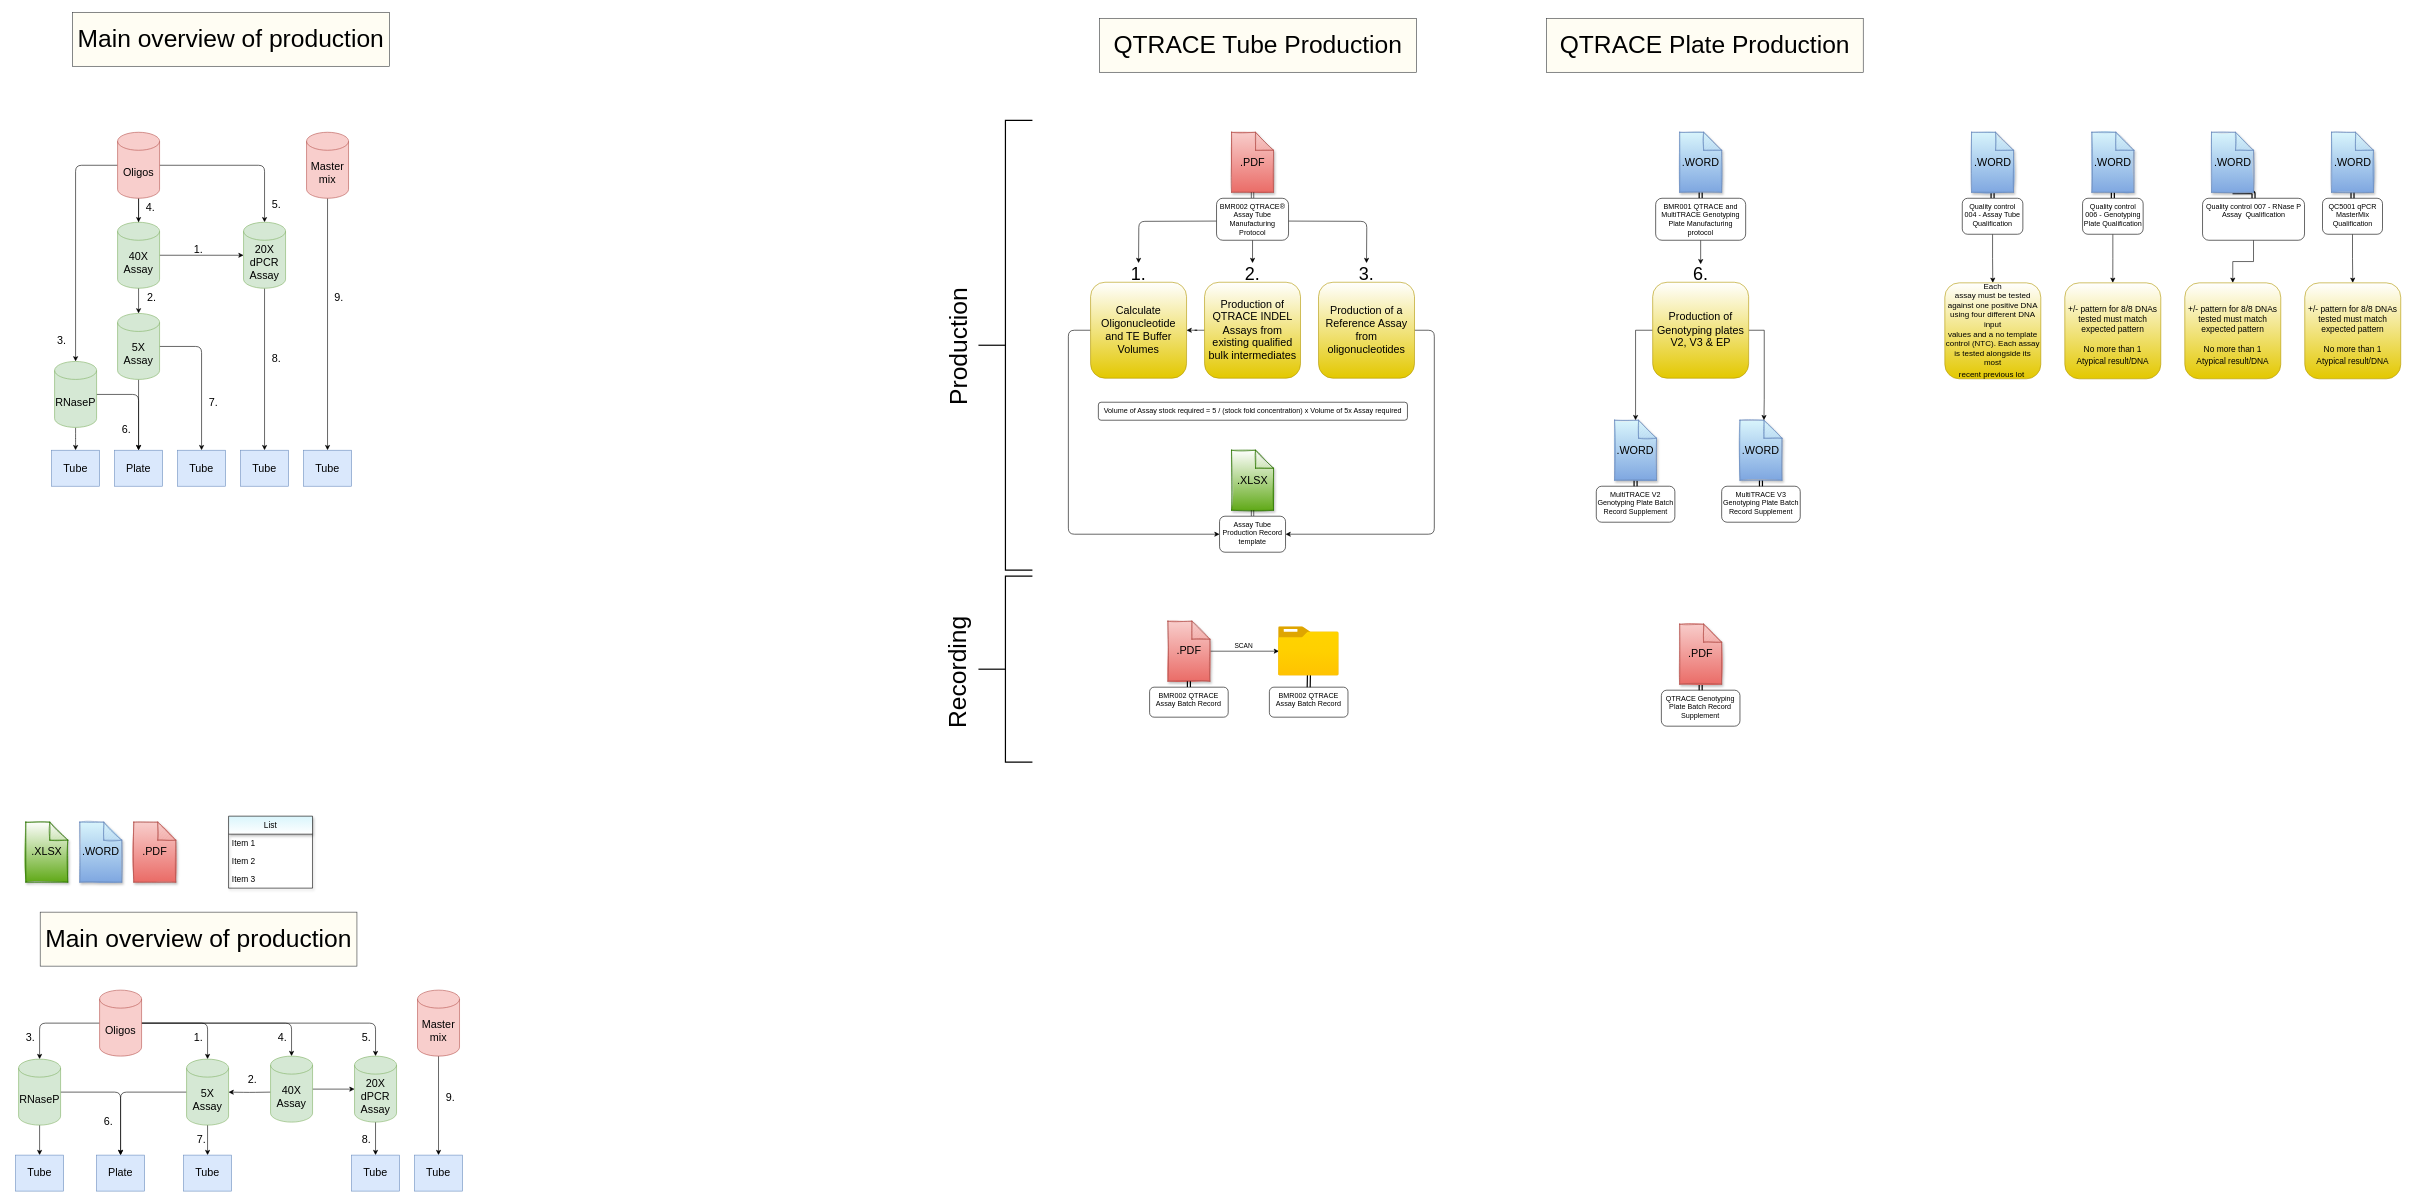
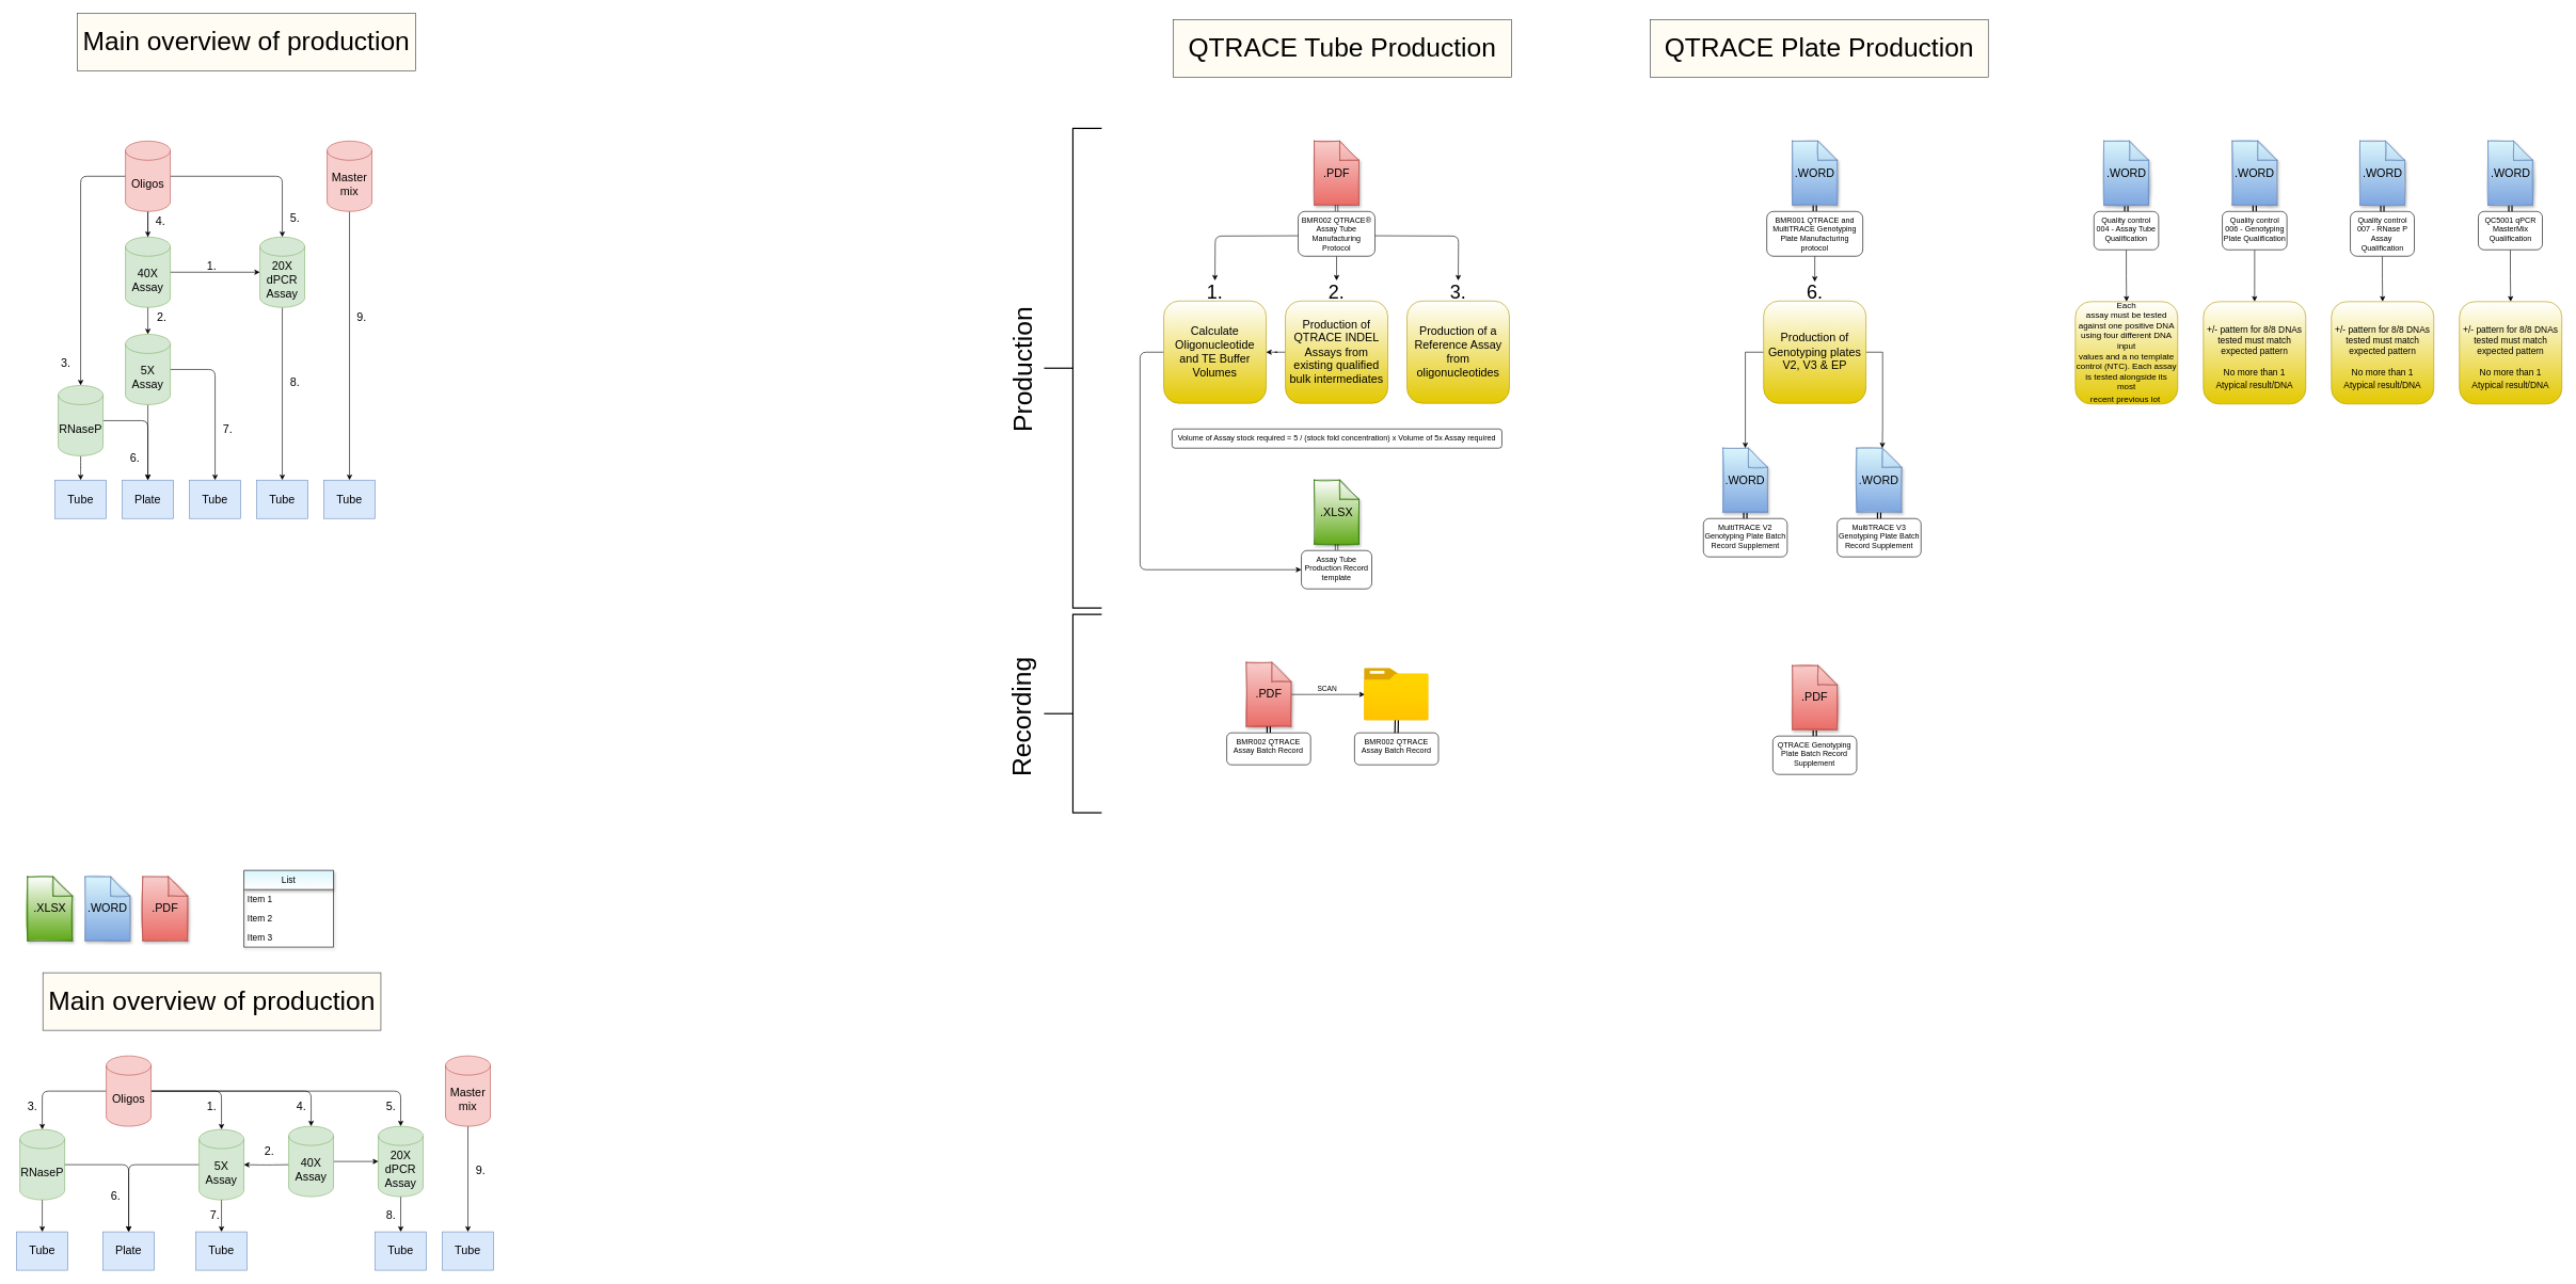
- <mxCell id="67" value="&lt;span style=&quot;text-align: left;&quot;&gt;&lt;font style=&quot;font-size: 12px;&quot;&gt;Quality control 007 - RNase P Assay&amp;nbsp; Qualification&lt;/font&gt;&lt;/span&gt;" style="text;whiteSpace=wrap;html=1;align=center;strokeColor=default;rounded=1;glass=0;shadow=0;sketch=0;fillColor=default;" parent="1" vertex="1"><mxGeometry x="3670.5" y="330" width="170" height="70" as="geometry" /></mxCell>
+ <mxCell id="67" value="&lt;span style=&quot;text-align: left;&quot;&gt;&lt;font style=&quot;font-size: 12px;&quot;&gt;Quality control 007 - RNase P Assay&amp;nbsp; Qualification&lt;/font&gt;&lt;/span&gt;" style="text;whiteSpace=wrap;html=1;align=center;strokeColor=default;rounded=1;glass=0;shadow=0;sketch=0;fillColor=default;" parent="1" vertex="1"><mxGeometry x="3670.5" y="330" width="100" height="70" as="geometry" /></mxCell>
- <mxCell id="49" style="edgeStyle=orthogonalEdgeStyle;curved=0;rounded=1;sketch=0;orthogonalLoop=1;jettySize=auto;html=1;entryX=1;entryY=0.5;entryDx=0;entryDy=0;fontSize=30;" parent="1" source="50" target="53" edge="1"><mxGeometry relative="1" as="geometry"><Array as="points"><mxPoint x="2389.91" y="550" /><mxPoint x="2389.91" y="890" /></Array></mxGeometry></mxCell>
